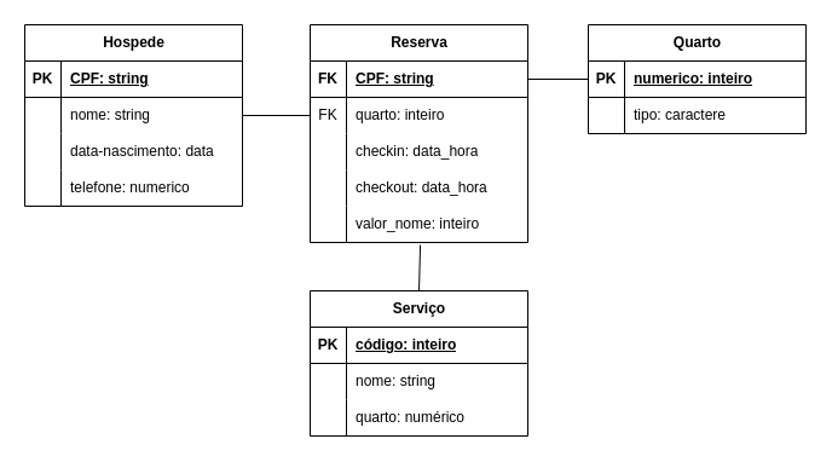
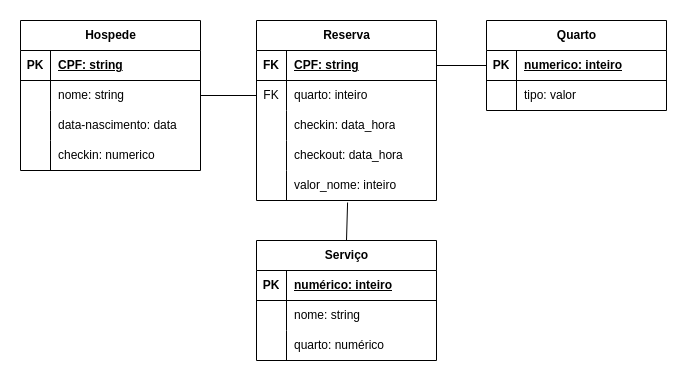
- <mxCell id="37" value="tipo: caractere" style="shape=partialRectangle;connectable=0;fillColor=none;top=0;left=0;bottom=0;right=0;align=left;spacingLeft=6;overflow=hidden;whiteSpace=wrap;html=1;" vertex="1" parent="35"><mxGeometry x="30" width="150" height="30" as="geometry"><mxRectangle width="150" height="30" as="alternateBounds" /></mxGeometry></mxCell>
+ <mxCell id="37" value="tipo: valor" style="shape=partialRectangle;connectable=0;fillColor=none;top=0;left=0;bottom=0;right=0;align=left;spacingLeft=6;overflow=hidden;whiteSpace=wrap;html=1;" vertex="1" parent="35"><mxGeometry x="30" width="150" height="30" as="geometry"><mxRectangle width="150" height="30" as="alternateBounds" /></mxGeometry></mxCell>
- <mxCell id="14" value="telefone: numerico" style="shape=partialRectangle;connectable=0;fillColor=none;top=0;left=0;bottom=0;right=0;align=left;spacingLeft=6;overflow=hidden;whiteSpace=wrap;html=1;" vertex="1" parent="12"><mxGeometry x="30" width="150" height="30" as="geometry"><mxRectangle width="150" height="30" as="alternateBounds" /></mxGeometry></mxCell>
+ <mxCell id="14" value="checkin: numerico" style="shape=partialRectangle;connectable=0;fillColor=none;top=0;left=0;bottom=0;right=0;align=left;spacingLeft=6;overflow=hidden;whiteSpace=wrap;html=1;" vertex="1" parent="12"><mxGeometry x="30" width="150" height="30" as="geometry"><mxRectangle width="150" height="30" as="alternateBounds" /></mxGeometry></mxCell>
- <mxCell id="41" value="código: inteiro" style="shape=partialRectangle;connectable=0;fillColor=none;top=0;left=0;bottom=0;right=0;align=left;spacingLeft=6;fontStyle=5;overflow=hidden;whiteSpace=wrap;html=1;" vertex="1" parent="39"><mxGeometry x="30" width="150" height="30" as="geometry"><mxRectangle width="150" height="30" as="alternateBounds" /></mxGeometry></mxCell>
+ <mxCell id="41" value="numérico: inteiro" style="shape=partialRectangle;connectable=0;fillColor=none;top=0;left=0;bottom=0;right=0;align=left;spacingLeft=6;fontStyle=5;overflow=hidden;whiteSpace=wrap;html=1;" vertex="1" parent="39"><mxGeometry x="30" width="150" height="30" as="geometry"><mxRectangle width="150" height="30" as="alternateBounds" /></mxGeometry></mxCell>
